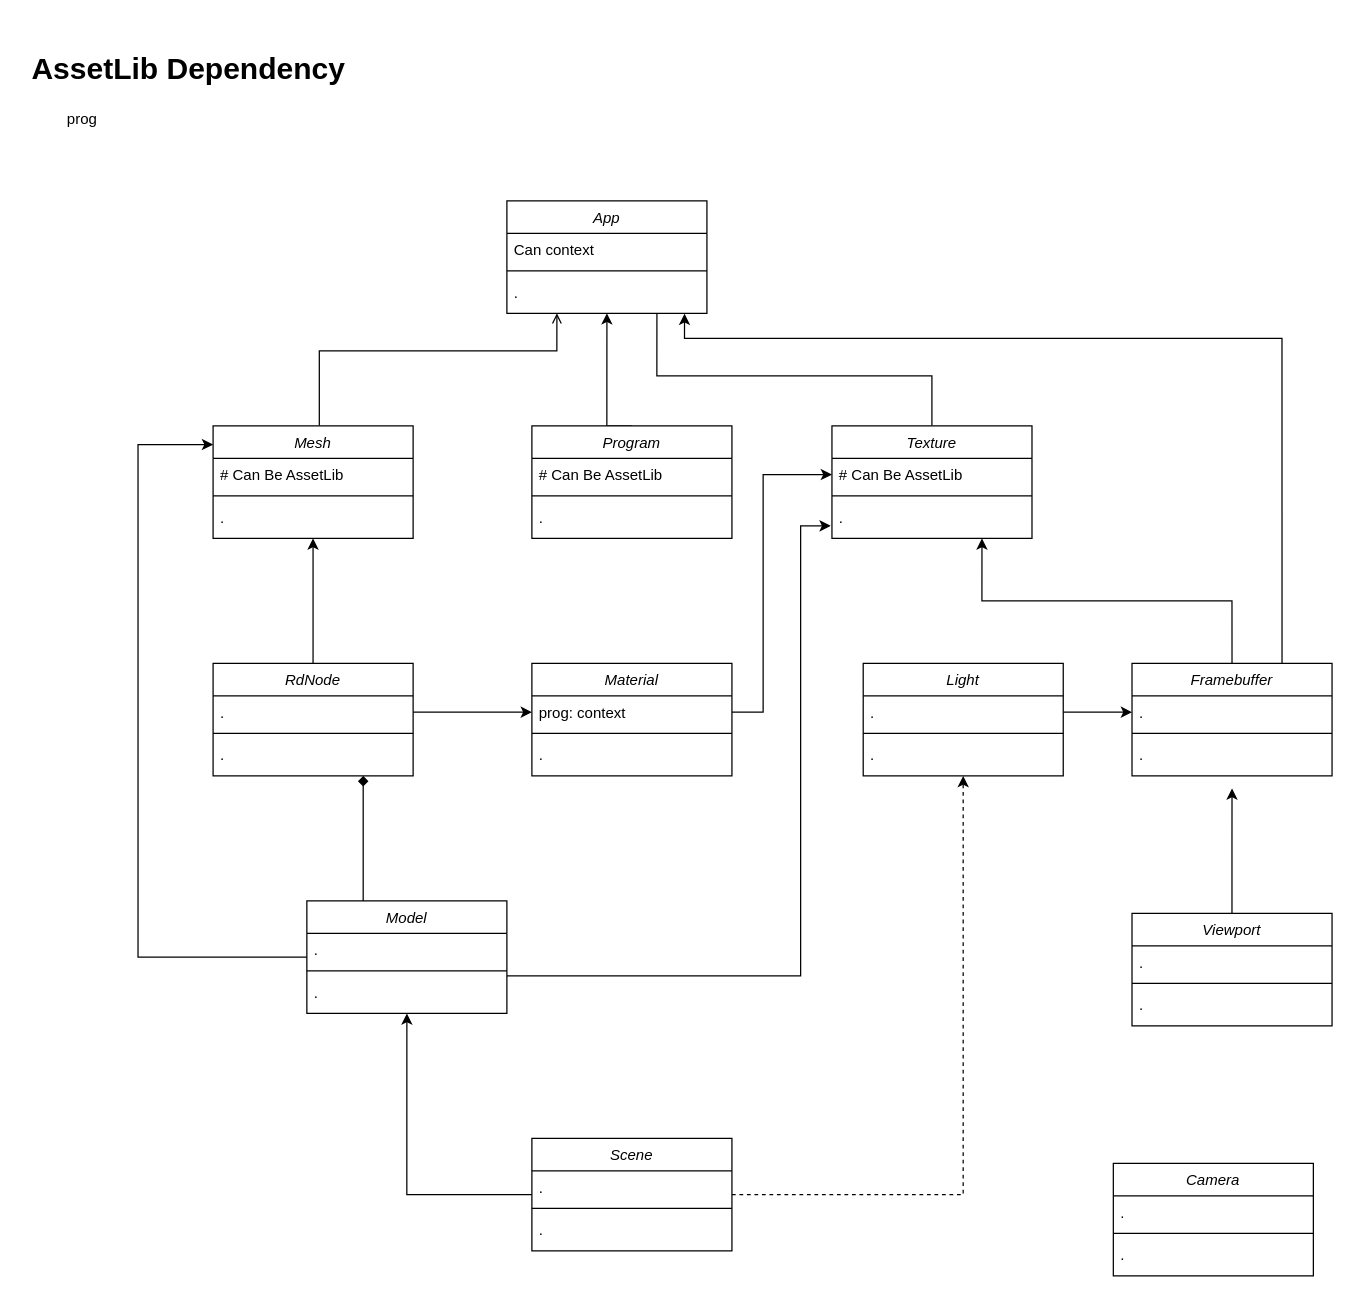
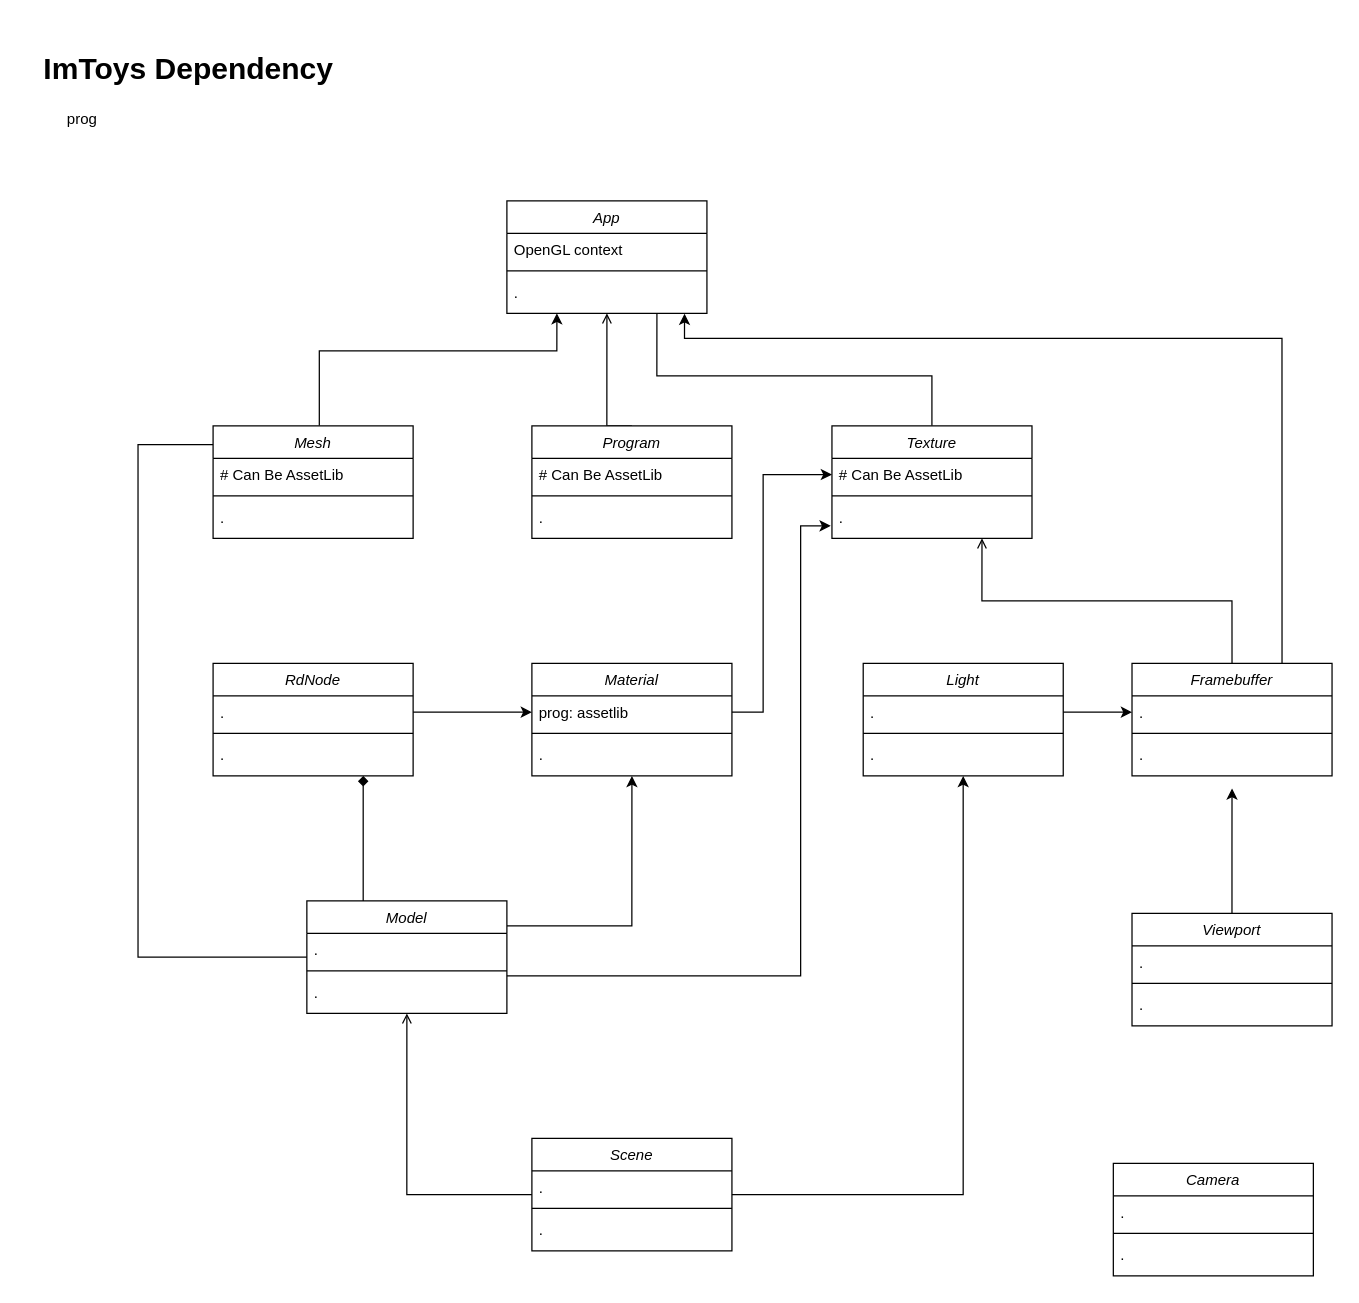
- <mxCell id="65" value="&lt;h1&gt;AssetLib Dependency&lt;/h1&gt;" style="text;html=1;align=center;verticalAlign=middle;resizable=0;points=[];autosize=1;strokeColor=none;fillColor=none;" parent="1" vertex="1"><mxGeometry x="20" y="20" width="260" height="70" as="geometry" /></mxCell>
+ <mxCell id="65" value="&lt;h1&gt;ImToys Dependency&lt;/h1&gt;" style="text;html=1;align=center;verticalAlign=middle;resizable=0;points=[];autosize=1;strokeColor=none;fillColor=none;" parent="1" vertex="1"><mxGeometry x="20" y="20" width="260" height="70" as="geometry" /></mxCell>
- <mxCell id="27" value="Can context" style="text;align=left;verticalAlign=top;spacingLeft=4;spacingRight=4;overflow=hidden;rotatable=0;points=[[0,0.5],[1,0.5]];portConstraint=eastwest;" parent="26" vertex="1"><mxGeometry y="26" width="160" height="26" as="geometry" /></mxCell>
+ <mxCell id="27" value="OpenGL context" style="text;align=left;verticalAlign=top;spacingLeft=4;spacingRight=4;overflow=hidden;rotatable=0;points=[[0,0.5],[1,0.5]];portConstraint=eastwest;" parent="26" vertex="1"><mxGeometry y="26" width="160" height="26" as="geometry" /></mxCell>
- <mxCell id="7" style="edgeStyle=orthogonalEdgeStyle;rounded=0;orthogonalLoop=1;jettySize=auto;html=1;entryX=0.25;entryY=1;entryDx=0;entryDy=0;endArrow=open;" parent="1" source="8" target="26" edge="1"><mxGeometry relative="1" as="geometry"><Array as="points"><mxPoint x="254.94" y="280" /><mxPoint x="444.94" y="280" /></Array></mxGeometry></mxCell>
+ <mxCell id="7" style="edgeStyle=orthogonalEdgeStyle;rounded=0;orthogonalLoop=1;jettySize=auto;html=1;entryX=0.25;entryY=1;entryDx=0;entryDy=0;" parent="1" source="8" target="26" edge="1"><mxGeometry relative="1" as="geometry"><Array as="points"><mxPoint x="254.94" y="280" /><mxPoint x="444.94" y="280" /></Array></mxGeometry></mxCell>
- <mxCell id="2" style="edgeStyle=orthogonalEdgeStyle;rounded=0;orthogonalLoop=1;jettySize=auto;html=1;exitX=0.5;exitY=0;exitDx=0;exitDy=0;entryX=0.5;entryY=1;entryDx=0;entryDy=0;" parent="1" source="3" target="26" edge="1"><mxGeometry relative="1" as="geometry"><Array as="points"><mxPoint x="484.94" y="340" /></Array></mxGeometry></mxCell>
+ <mxCell id="2" style="edgeStyle=orthogonalEdgeStyle;rounded=0;orthogonalLoop=1;jettySize=auto;html=1;exitX=0.5;exitY=0;exitDx=0;exitDy=0;entryX=0.5;entryY=1;entryDx=0;entryDy=0;endArrow=open;" parent="1" source="3" target="26" edge="1"><mxGeometry relative="1" as="geometry"><Array as="points"><mxPoint x="484.94" y="340" /></Array></mxGeometry></mxCell>
- <mxCell id="35" style="edgeStyle=orthogonalEdgeStyle;rounded=0;orthogonalLoop=1;jettySize=auto;html=1;" parent="1" source="37" target="8" edge="1"><mxGeometry relative="1" as="geometry"><Array as="points"><mxPoint x="109.94" y="765" /><mxPoint x="109.94" y="355" /></Array></mxGeometry></mxCell>
+ <mxCell id="35" style="edgeStyle=orthogonalEdgeStyle;rounded=0;orthogonalLoop=1;jettySize=auto;html=1;endArrow=none;" parent="1" source="37" target="8" edge="1"><mxGeometry relative="1" as="geometry"><Array as="points"><mxPoint x="109.94" y="765" /><mxPoint x="109.94" y="355" /></Array></mxGeometry></mxCell>
- <mxCell id="12" style="edgeStyle=orthogonalEdgeStyle;rounded=0;orthogonalLoop=1;jettySize=auto;html=1;exitX=0.5;exitY=0;exitDx=0;exitDy=0;entryX=0.75;entryY=1;entryDx=0;entryDy=0;" parent="1" source="13" target="18" edge="1"><mxGeometry relative="1" as="geometry" /></mxCell>
+ <mxCell id="12" style="edgeStyle=orthogonalEdgeStyle;rounded=0;orthogonalLoop=1;jettySize=auto;html=1;exitX=0.5;exitY=0;exitDx=0;exitDy=0;entryX=0.75;entryY=1;entryDx=0;entryDy=0;endArrow=open;" parent="1" source="13" target="18" edge="1"><mxGeometry relative="1" as="geometry" /></mxCell>
- <mxCell id="41" style="edgeStyle=orthogonalEdgeStyle;rounded=0;orthogonalLoop=1;jettySize=auto;html=1;" parent="1" source="42" target="8" edge="1"><mxGeometry relative="1" as="geometry"><Array as="points"><mxPoint x="249.94" y="490" /><mxPoint x="249.94" y="490" /></Array></mxGeometry></mxCell>
- <mxCell id="23" value="prog: context" style="text;align=left;verticalAlign=top;spacingLeft=4;spacingRight=4;overflow=hidden;rotatable=0;points=[[0,0.5],[1,0.5]];portConstraint=eastwest;" parent="22" vertex="1"><mxGeometry y="26" width="160" height="26" as="geometry" /></mxCell>
+ <mxCell id="23" value="prog: assetlib" style="text;align=left;verticalAlign=top;spacingLeft=4;spacingRight=4;overflow=hidden;rotatable=0;points=[[0,0.5],[1,0.5]];portConstraint=eastwest;" parent="22" vertex="1"><mxGeometry y="26" width="160" height="26" as="geometry" /></mxCell>
+ <mxCell id="34" style="edgeStyle=orthogonalEdgeStyle;rounded=0;orthogonalLoop=1;jettySize=auto;html=1;entryX=0.5;entryY=1;entryDx=0;entryDy=0;" parent="1" source="37" target="22" edge="1"><mxGeometry relative="1" as="geometry"><Array as="points"><mxPoint x="504.94" y="740" /></Array></mxGeometry></mxCell>
- <mxCell id="51" style="edgeStyle=orthogonalEdgeStyle;rounded=0;orthogonalLoop=1;jettySize=auto;html=1;entryX=0.5;entryY=1;entryDx=0;entryDy=0;" parent="1" source="53" target="37" edge="1"><mxGeometry relative="1" as="geometry" /></mxCell>
+ <mxCell id="51" style="edgeStyle=orthogonalEdgeStyle;rounded=0;orthogonalLoop=1;jettySize=auto;html=1;entryX=0.5;entryY=1;entryDx=0;entryDy=0;endArrow=open;" parent="1" source="53" target="37" edge="1"><mxGeometry relative="1" as="geometry" /></mxCell>
- <mxCell id="52" style="edgeStyle=orthogonalEdgeStyle;rounded=0;orthogonalLoop=1;jettySize=auto;html=1;dashed=1;" parent="1" source="53" target="30" edge="1"><mxGeometry relative="1" as="geometry" /></mxCell>
+ <mxCell id="52" style="edgeStyle=orthogonalEdgeStyle;rounded=0;orthogonalLoop=1;jettySize=auto;html=1;" parent="1" source="53" target="30" edge="1"><mxGeometry relative="1" as="geometry" /></mxCell>
